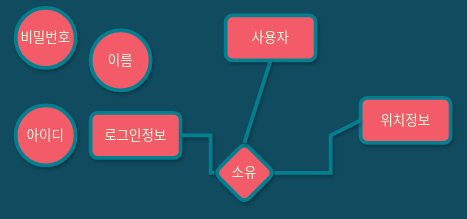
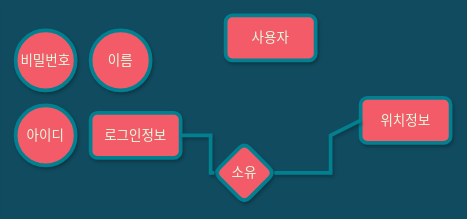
- <mxCell id="8" value="비밀번호" style="ellipse;whiteSpace=wrap;html=1;aspect=fixed;rounded=1;shadow=1;strokeColor=#028090;strokeWidth=5;fontSize=18;fontColor=#E4FDE1;fillColor=#F45B69;" vertex="1" parent="1"><mxGeometry x="20" y="10" width="80" height="80" as="geometry" /></mxCell>
+ <mxCell id="8" value="비밀번호" style="ellipse;whiteSpace=wrap;html=1;aspect=fixed;rounded=1;shadow=1;strokeColor=#028090;strokeWidth=5;fontSize=18;fontColor=#E4FDE1;fillColor=#F45B69;" vertex="1" parent="1"><mxGeometry x="20" y="40" width="80" height="80" as="geometry" /></mxCell>
- <mxCell id="11" value="" style="endArrow=none;html=1;rounded=0;shadow=1;strokeColor=#028090;strokeWidth=5;fontSize=18;fontColor=#E4FDE1;targetPerimeterSpacing=5;fillColor=#F45B69;entryX=0.5;entryY=1;entryDx=0;entryDy=0;exitX=0.5;exitY=0;exitDx=0;exitDy=0;" edge="1" parent="1" source="3" target="10"><mxGeometry width="50" height="50" relative="1" as="geometry"><mxPoint x="360" y="200" as="sourcePoint" /><mxPoint x="410" y="150" as="targetPoint" /></mxGeometry></mxCell>
